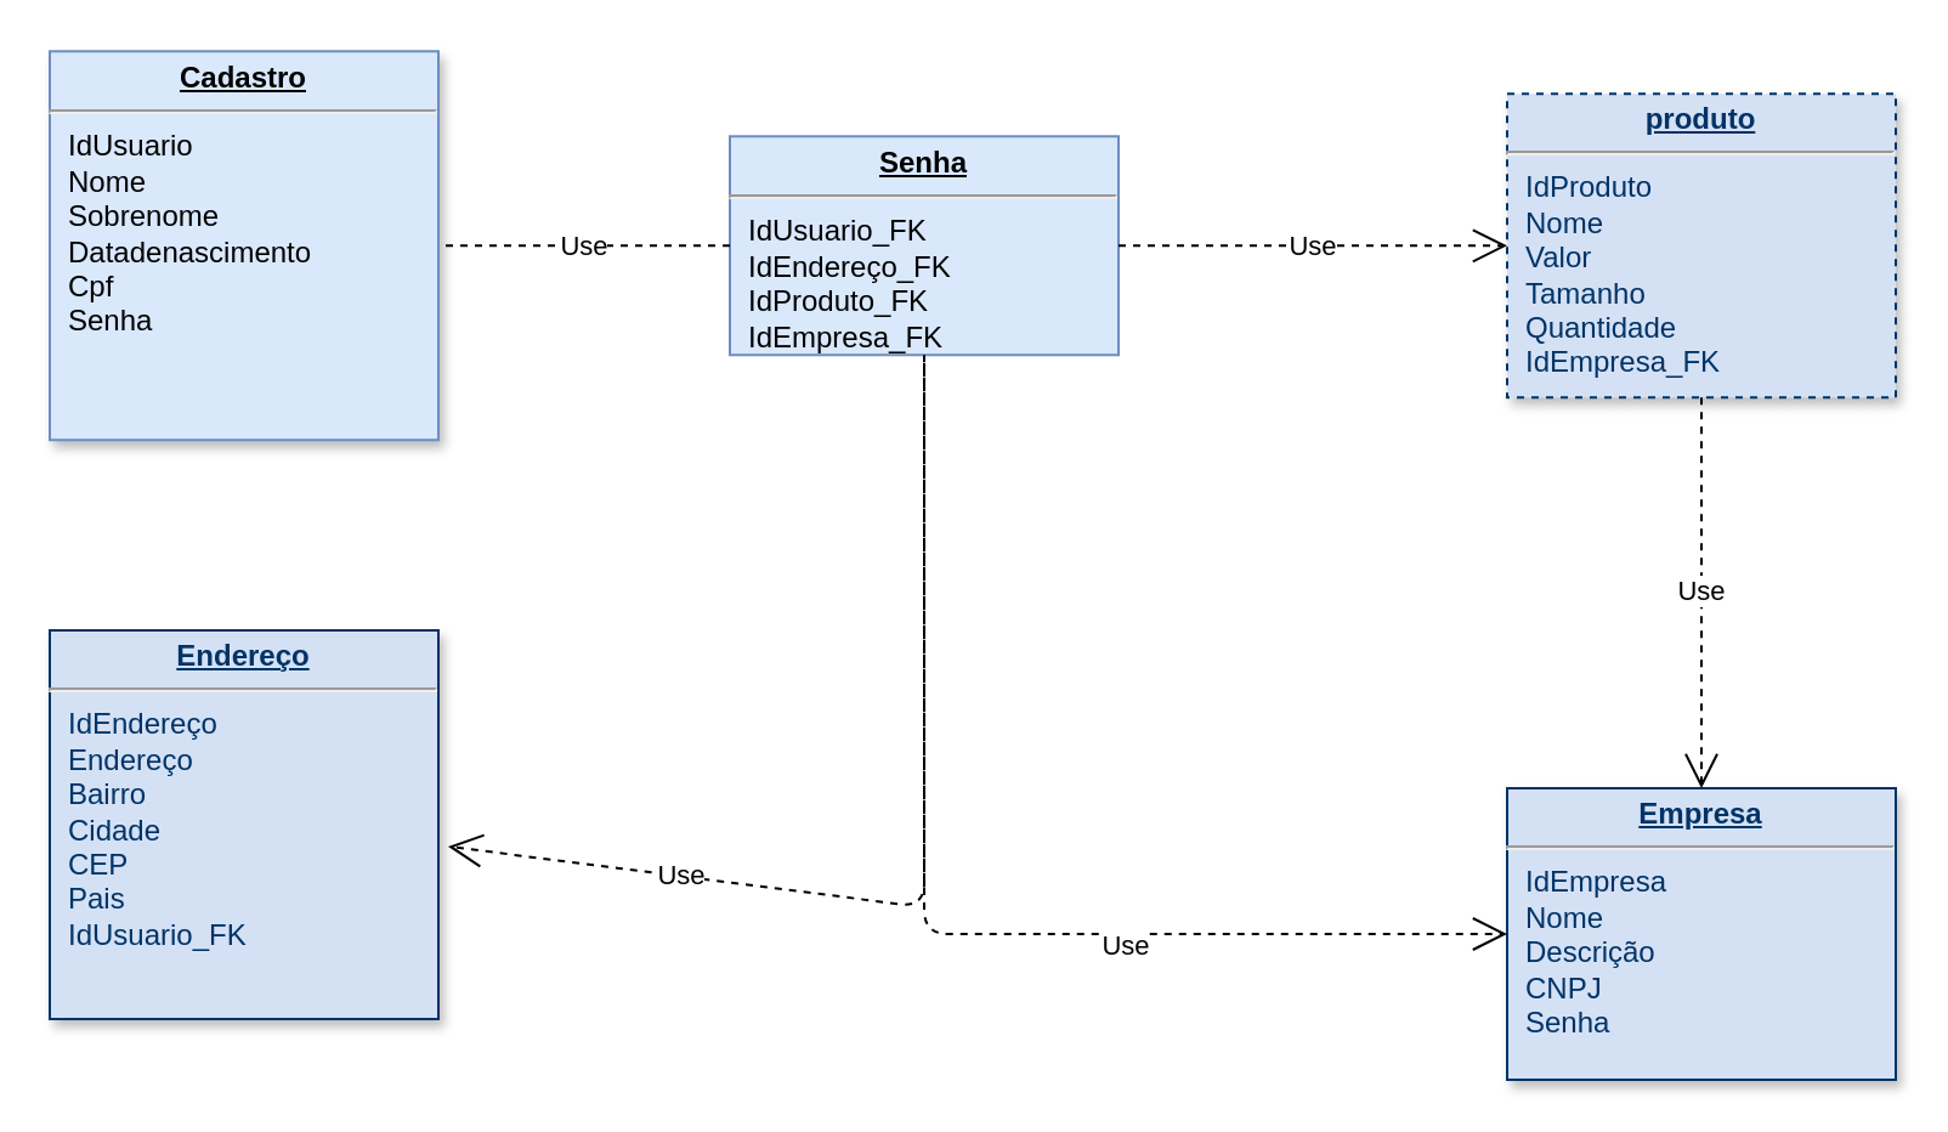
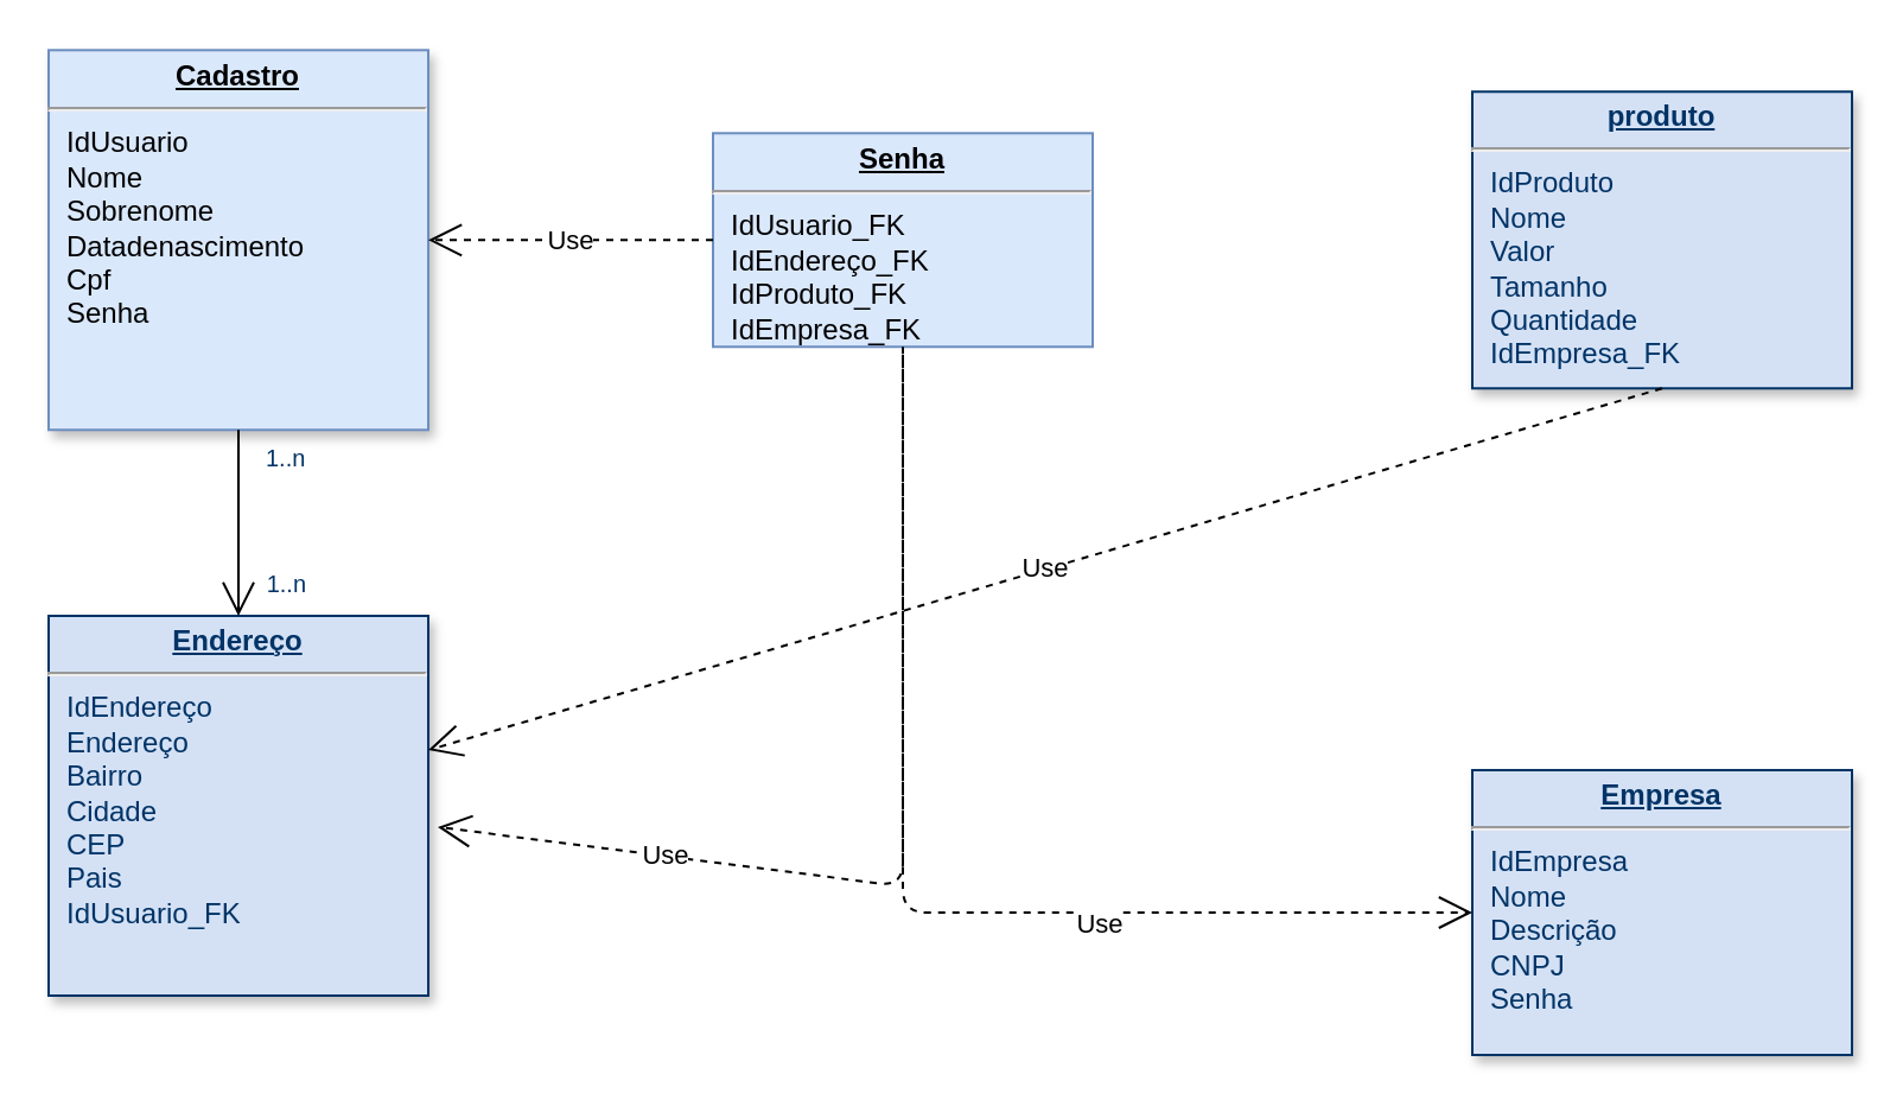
- <mxCell id="10" value="Use" style="endArrow=none;endSize=12;dashed=1;html=1;exitX=0;exitY=0.5;exitDx=0;exitDy=0;entryX=1;entryY=0.5;entryDx=0;entryDy=0;" parent="1" source="9" target="3" edge="1"><mxGeometry width="160" relative="1" as="geometry"><mxPoint x="320" y="259" as="sourcePoint" /><mxPoint x="250" y="219" as="targetPoint" /></mxGeometry></mxCell>
+ <mxCell id="10" value="Use" style="endArrow=open;endSize=12;dashed=1;html=1;exitX=0;exitY=0.5;exitDx=0;exitDy=0;entryX=1;entryY=0.5;entryDx=0;entryDy=0;" parent="1" source="9" target="3" edge="1"><mxGeometry width="160" relative="1" as="geometry"><mxPoint x="320" y="259" as="sourcePoint" /><mxPoint x="250" y="219" as="targetPoint" /></mxGeometry></mxCell>
- <mxCell id="11" value="Use" style="endArrow=open;endSize=12;dashed=1;html=1;exitX=1;exitY=0.5;exitDx=0;exitDy=0;entryX=0;entryY=0.5;entryDx=0;entryDy=0;" parent="1" source="9" target="4" edge="1"><mxGeometry width="160" relative="1" as="geometry"><mxPoint x="320" y="249" as="sourcePoint" /><mxPoint x="480" y="249" as="targetPoint" /></mxGeometry></mxCell>
- <mxCell id="4" value="&lt;p style=&quot;margin: 0px ; margin-top: 4px ; text-align: center ; text-decoration: underline&quot;&gt;&lt;b&gt;produto&lt;/b&gt;&lt;/p&gt;&lt;hr&gt;&lt;p style=&quot;margin: 0px ; margin-left: 8px&quot;&gt;IdProduto&lt;/p&gt;&lt;p style=&quot;margin: 0px ; margin-left: 8px&quot;&gt;Nome&lt;/p&gt;&lt;p style=&quot;margin: 0px ; margin-left: 8px&quot;&gt;Valor&lt;/p&gt;&lt;p style=&quot;margin: 0px ; margin-left: 8px&quot;&gt;Tamanho&lt;/p&gt;&lt;p style=&quot;margin: 0px ; margin-left: 8px&quot;&gt;Quantidade&lt;/p&gt;&lt;p style=&quot;margin: 0px ; margin-left: 8px&quot;&gt;IdEmpresa_FK&lt;/p&gt;" style="verticalAlign=top;align=left;overflow=fill;fontSize=12;fontFamily=Helvetica;html=1;strokeColor=#003366;shadow=1;fillColor=#D4E1F5;fontColor=#003366;dashed=1;" parent="1" vertex="1"><mxGeometry x="620" y="38.14" width="160" height="125" as="geometry" /></mxCell>
+ <mxCell id="4" value="&lt;p style=&quot;margin: 0px ; margin-top: 4px ; text-align: center ; text-decoration: underline&quot;&gt;&lt;b&gt;produto&lt;/b&gt;&lt;/p&gt;&lt;hr&gt;&lt;p style=&quot;margin: 0px ; margin-left: 8px&quot;&gt;IdProduto&lt;/p&gt;&lt;p style=&quot;margin: 0px ; margin-left: 8px&quot;&gt;Nome&lt;/p&gt;&lt;p style=&quot;margin: 0px ; margin-left: 8px&quot;&gt;Valor&lt;/p&gt;&lt;p style=&quot;margin: 0px ; margin-left: 8px&quot;&gt;Tamanho&lt;/p&gt;&lt;p style=&quot;margin: 0px ; margin-left: 8px&quot;&gt;Quantidade&lt;/p&gt;&lt;p style=&quot;margin: 0px ; margin-left: 8px&quot;&gt;IdEmpresa_FK&lt;/p&gt;" style="verticalAlign=top;align=left;overflow=fill;fontSize=12;fontFamily=Helvetica;html=1;strokeColor=#003366;shadow=1;fillColor=#D4E1F5;fontColor=#003366" parent="1" vertex="1"><mxGeometry x="620" y="38.14" width="160" height="125" as="geometry" /></mxCell>
+ <mxCell id="6" value="" style="endArrow=open;endSize=12;startArrow=none;startSize=14;startFill=0;edgeStyle=orthogonalEdgeStyle;rounded=0;jumpStyle=none;" parent="1" source="3" target="5" edge="1"><mxGeometry x="620" y="340" as="geometry"><mxPoint x="600" y="339" as="sourcePoint" /><mxPoint x="760" y="339" as="targetPoint" /></mxGeometry></mxCell>
+ <mxCell id="7" value="1..n" style="resizable=0;align=left;verticalAlign=top;labelBackgroundColor=#ffffff;fontSize=10;strokeColor=#003366;shadow=1;fillColor=#D4E1F5;fontColor=#003366" parent="6" connectable="0" vertex="1"><mxGeometry x="-1" relative="1" as="geometry"><mxPoint x="10" as="offset" /></mxGeometry></mxCell>
+ <mxCell id="8" value="1..n" style="resizable=0;align=right;verticalAlign=top;labelBackgroundColor=#ffffff;fontSize=10;strokeColor=#003366;shadow=1;fillColor=#D4E1F5;fontColor=#003366" parent="6" connectable="0" vertex="1"><mxGeometry x="1" relative="1" as="geometry"><mxPoint x="30" y="-25" as="offset" /></mxGeometry></mxCell>
- <mxCell id="12" value="Use" style="endArrow=open;endSize=12;dashed=1;html=1;exitX=0.5;exitY=1;exitDx=0;exitDy=0;entryX=0.5;entryY=0;entryDx=0;entryDy=0;" parent="1" source="4" target="2" edge="1"><mxGeometry width="160" relative="1" as="geometry"><mxPoint x="320" y="249" as="sourcePoint" /><mxPoint x="480" y="249" as="targetPoint" /></mxGeometry></mxCell>
+ <mxCell id="12" value="Use" style="endArrow=open;endSize=12;dashed=1;html=1;exitX=0.5;exitY=1;exitDx=0;exitDy=0;" parent="1" source="4" target="5" edge="1"><mxGeometry width="160" relative="1" as="geometry"><mxPoint x="320" y="249" as="sourcePoint" /><mxPoint x="480" y="249" as="targetPoint" /></mxGeometry></mxCell>
